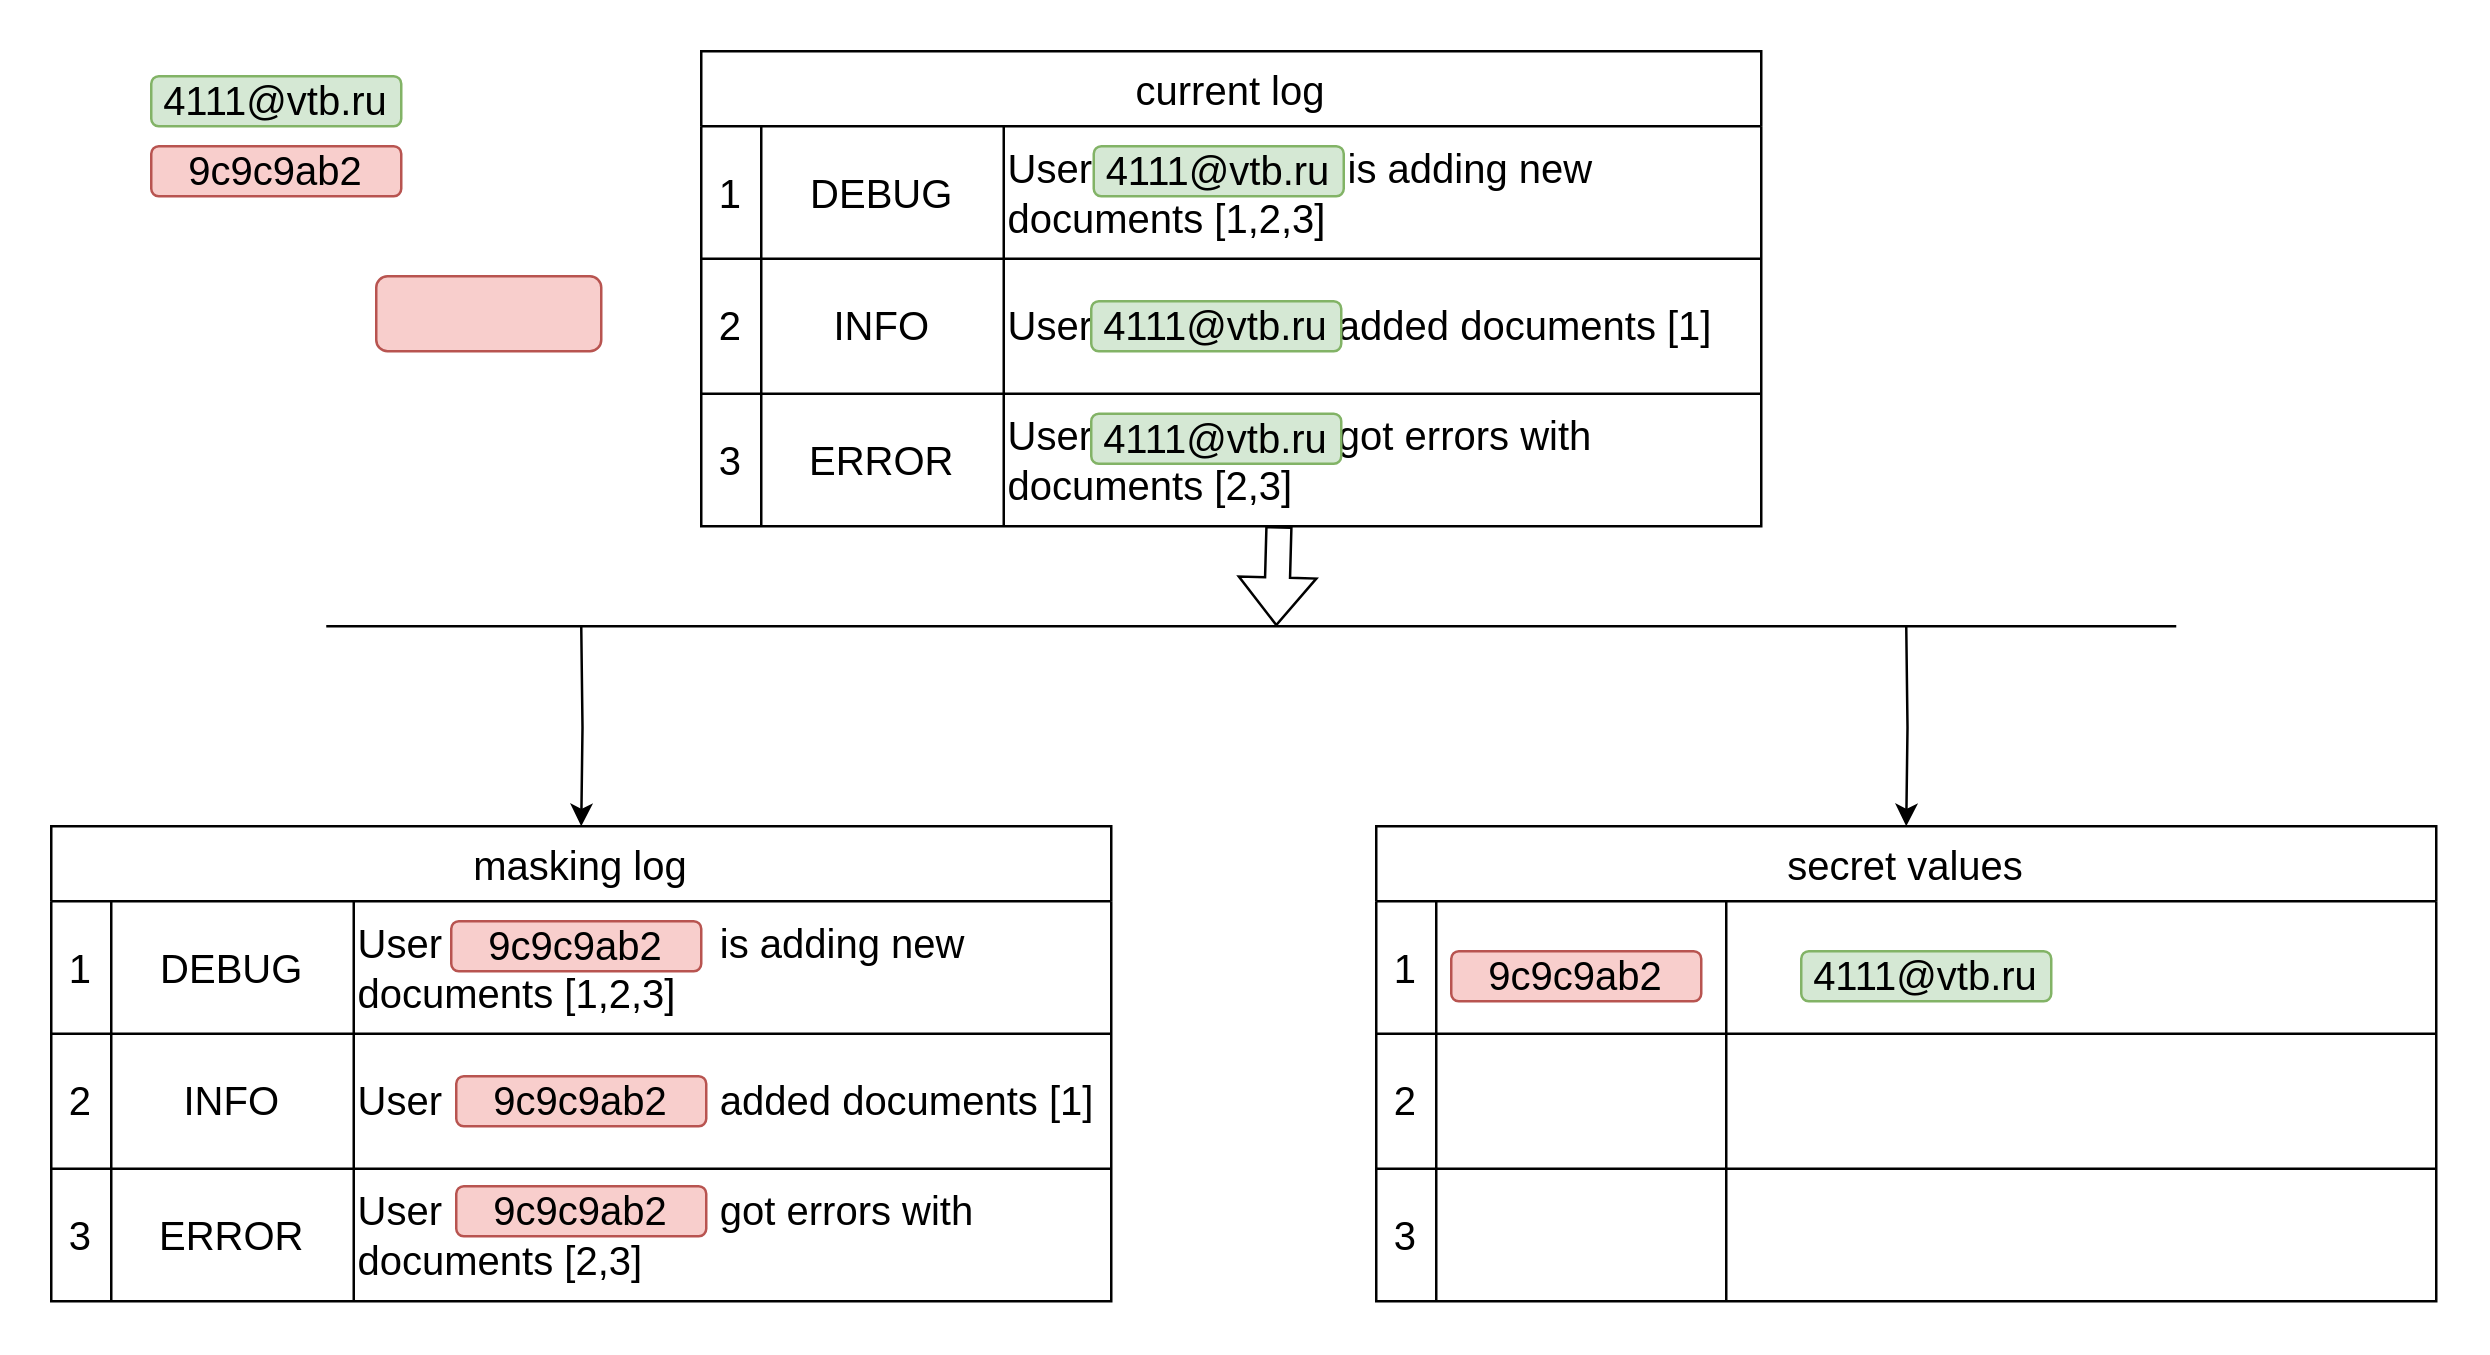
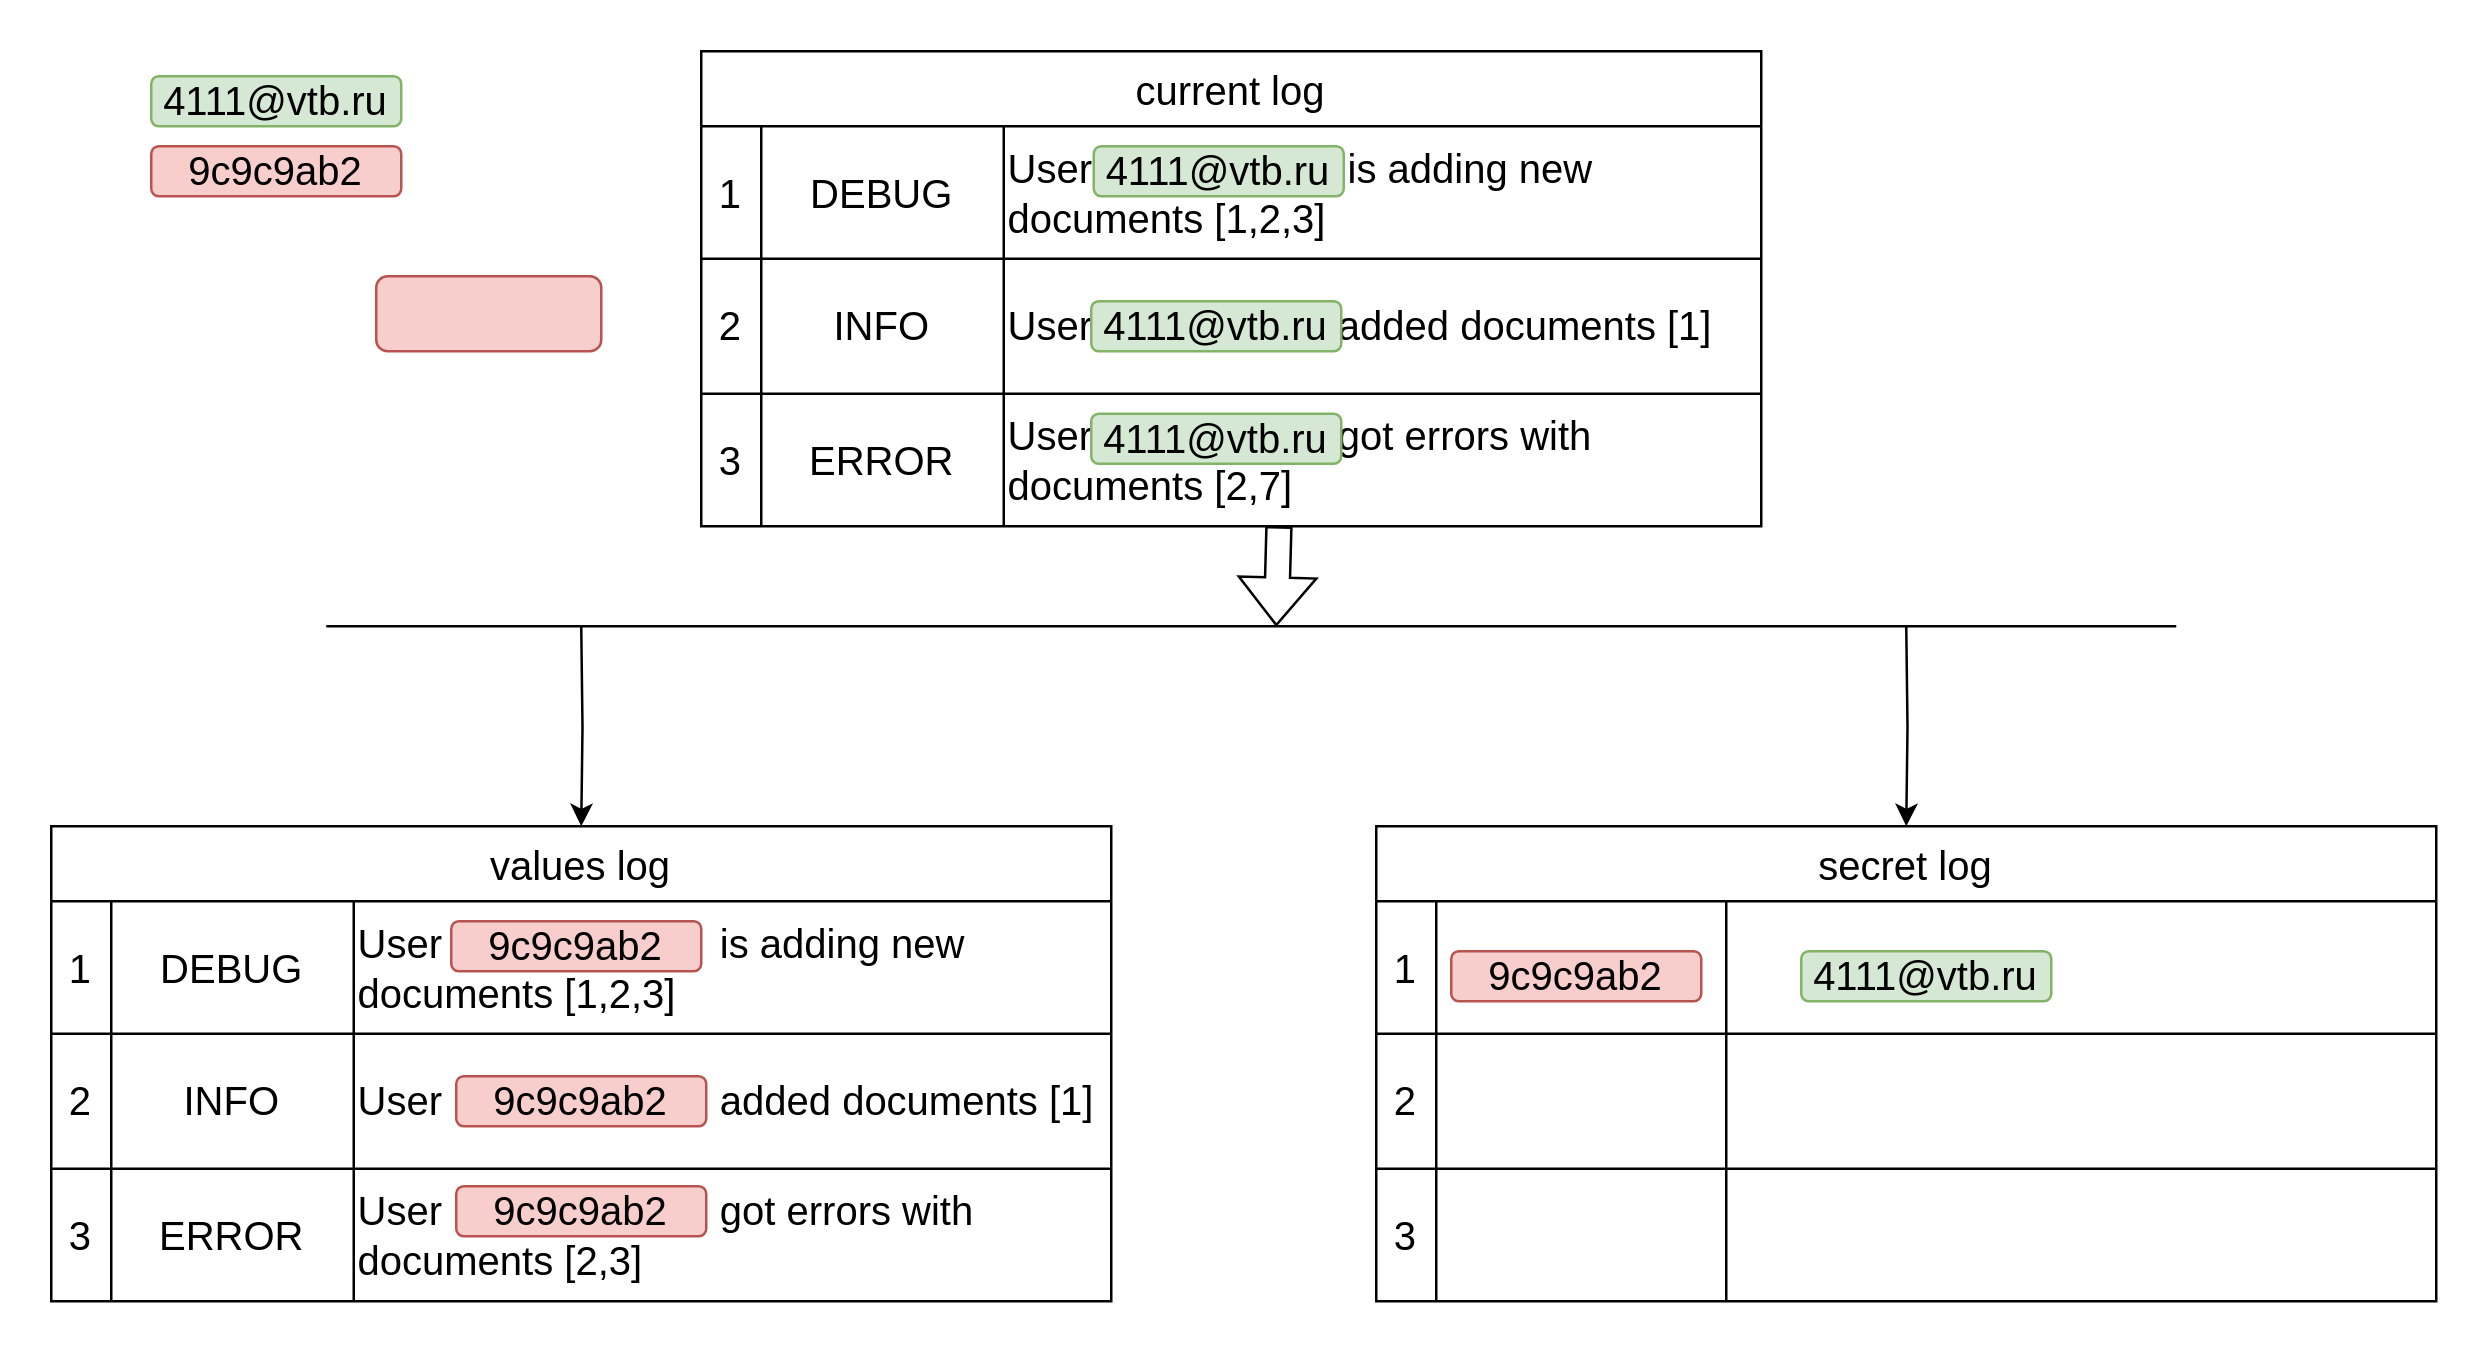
- <mxCell id="27" value="User 4111@vtb.ru got errors with documents [2,3]" style="shape=partialRectangle;html=1;whiteSpace=wrap;connectable=0;strokeColor=inherit;overflow=hidden;fillColor=none;top=0;left=0;bottom=0;right=0;pointerEvents=1;fontSize=16;align=left;" vertex="1" parent="24"><mxGeometry x="121" width="303" height="53" as="geometry"><mxRectangle width="303" height="53" as="alternateBounds" /></mxGeometry></mxCell>
+ <mxCell id="27" value="User 4111@vtb.ru got errors with documents [2,7]" style="shape=partialRectangle;html=1;whiteSpace=wrap;connectable=0;strokeColor=inherit;overflow=hidden;fillColor=none;top=0;left=0;bottom=0;right=0;pointerEvents=1;fontSize=16;align=left;" vertex="1" parent="24"><mxGeometry x="121" width="303" height="53" as="geometry"><mxRectangle width="303" height="53" as="alternateBounds" /></mxGeometry></mxCell>
- <mxCell id="29" value="masking log" style="shape=table;startSize=30;container=1;collapsible=0;childLayout=tableLayout;strokeColor=default;fontSize=16;" vertex="1" parent="1"><mxGeometry x="20" y="330" width="424" height="190" as="geometry" /></mxCell>
+ <mxCell id="29" value="values log" style="shape=table;startSize=30;container=1;collapsible=0;childLayout=tableLayout;strokeColor=default;fontSize=16;" vertex="1" parent="1"><mxGeometry x="20" y="330" width="424" height="190" as="geometry" /></mxCell>
- <mxCell id="2" value="secret values" style="shape=table;startSize=30;container=1;collapsible=0;childLayout=tableLayout;strokeColor=default;fontSize=16;" vertex="1" parent="1"><mxGeometry x="550" y="330" width="424" height="190" as="geometry" /></mxCell>
+ <mxCell id="2" value="secret log" style="shape=table;startSize=30;container=1;collapsible=0;childLayout=tableLayout;strokeColor=default;fontSize=16;" vertex="1" parent="1"><mxGeometry x="550" y="330" width="424" height="190" as="geometry" /></mxCell>
